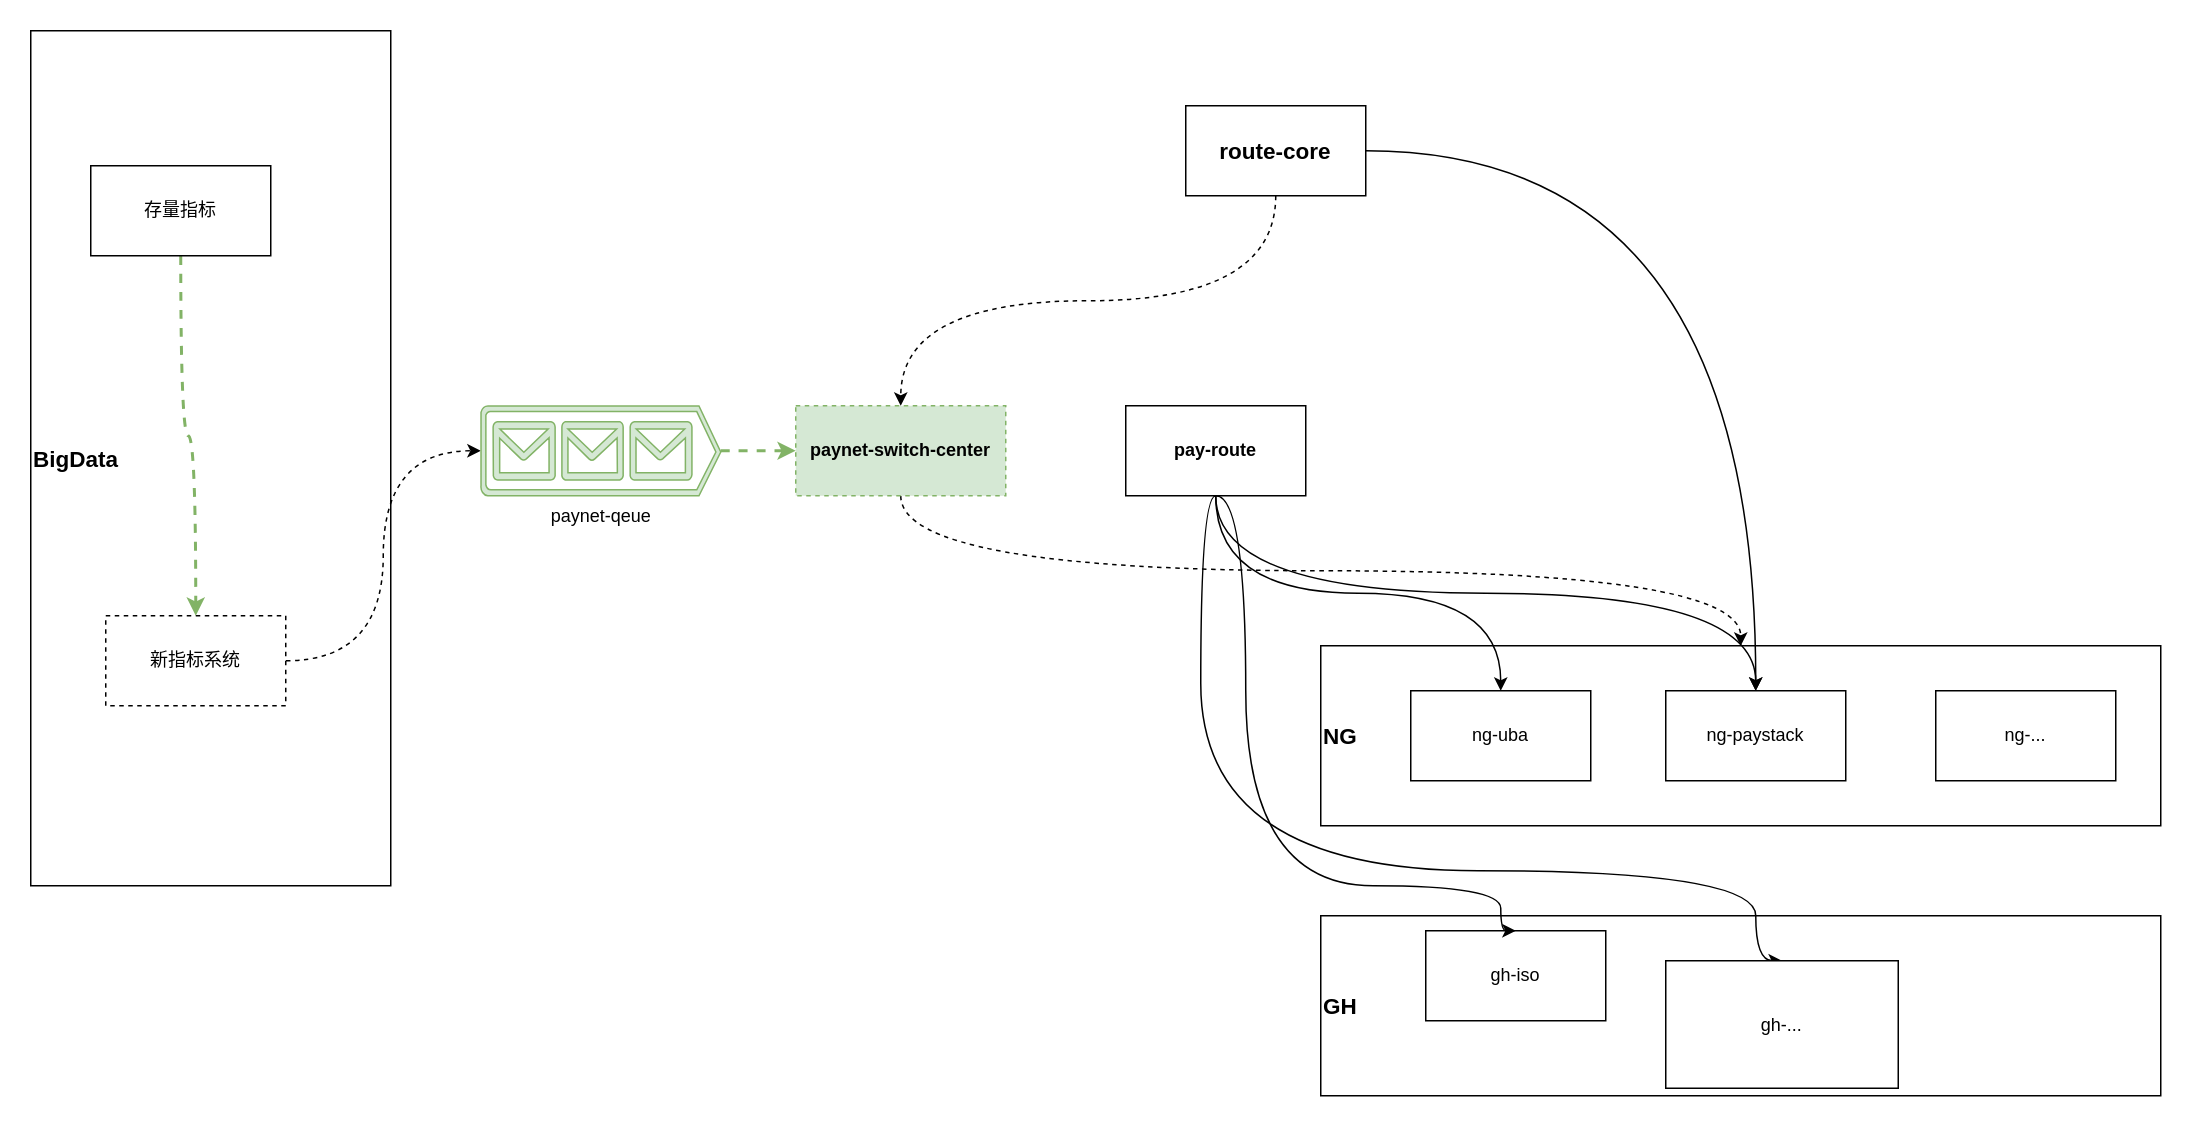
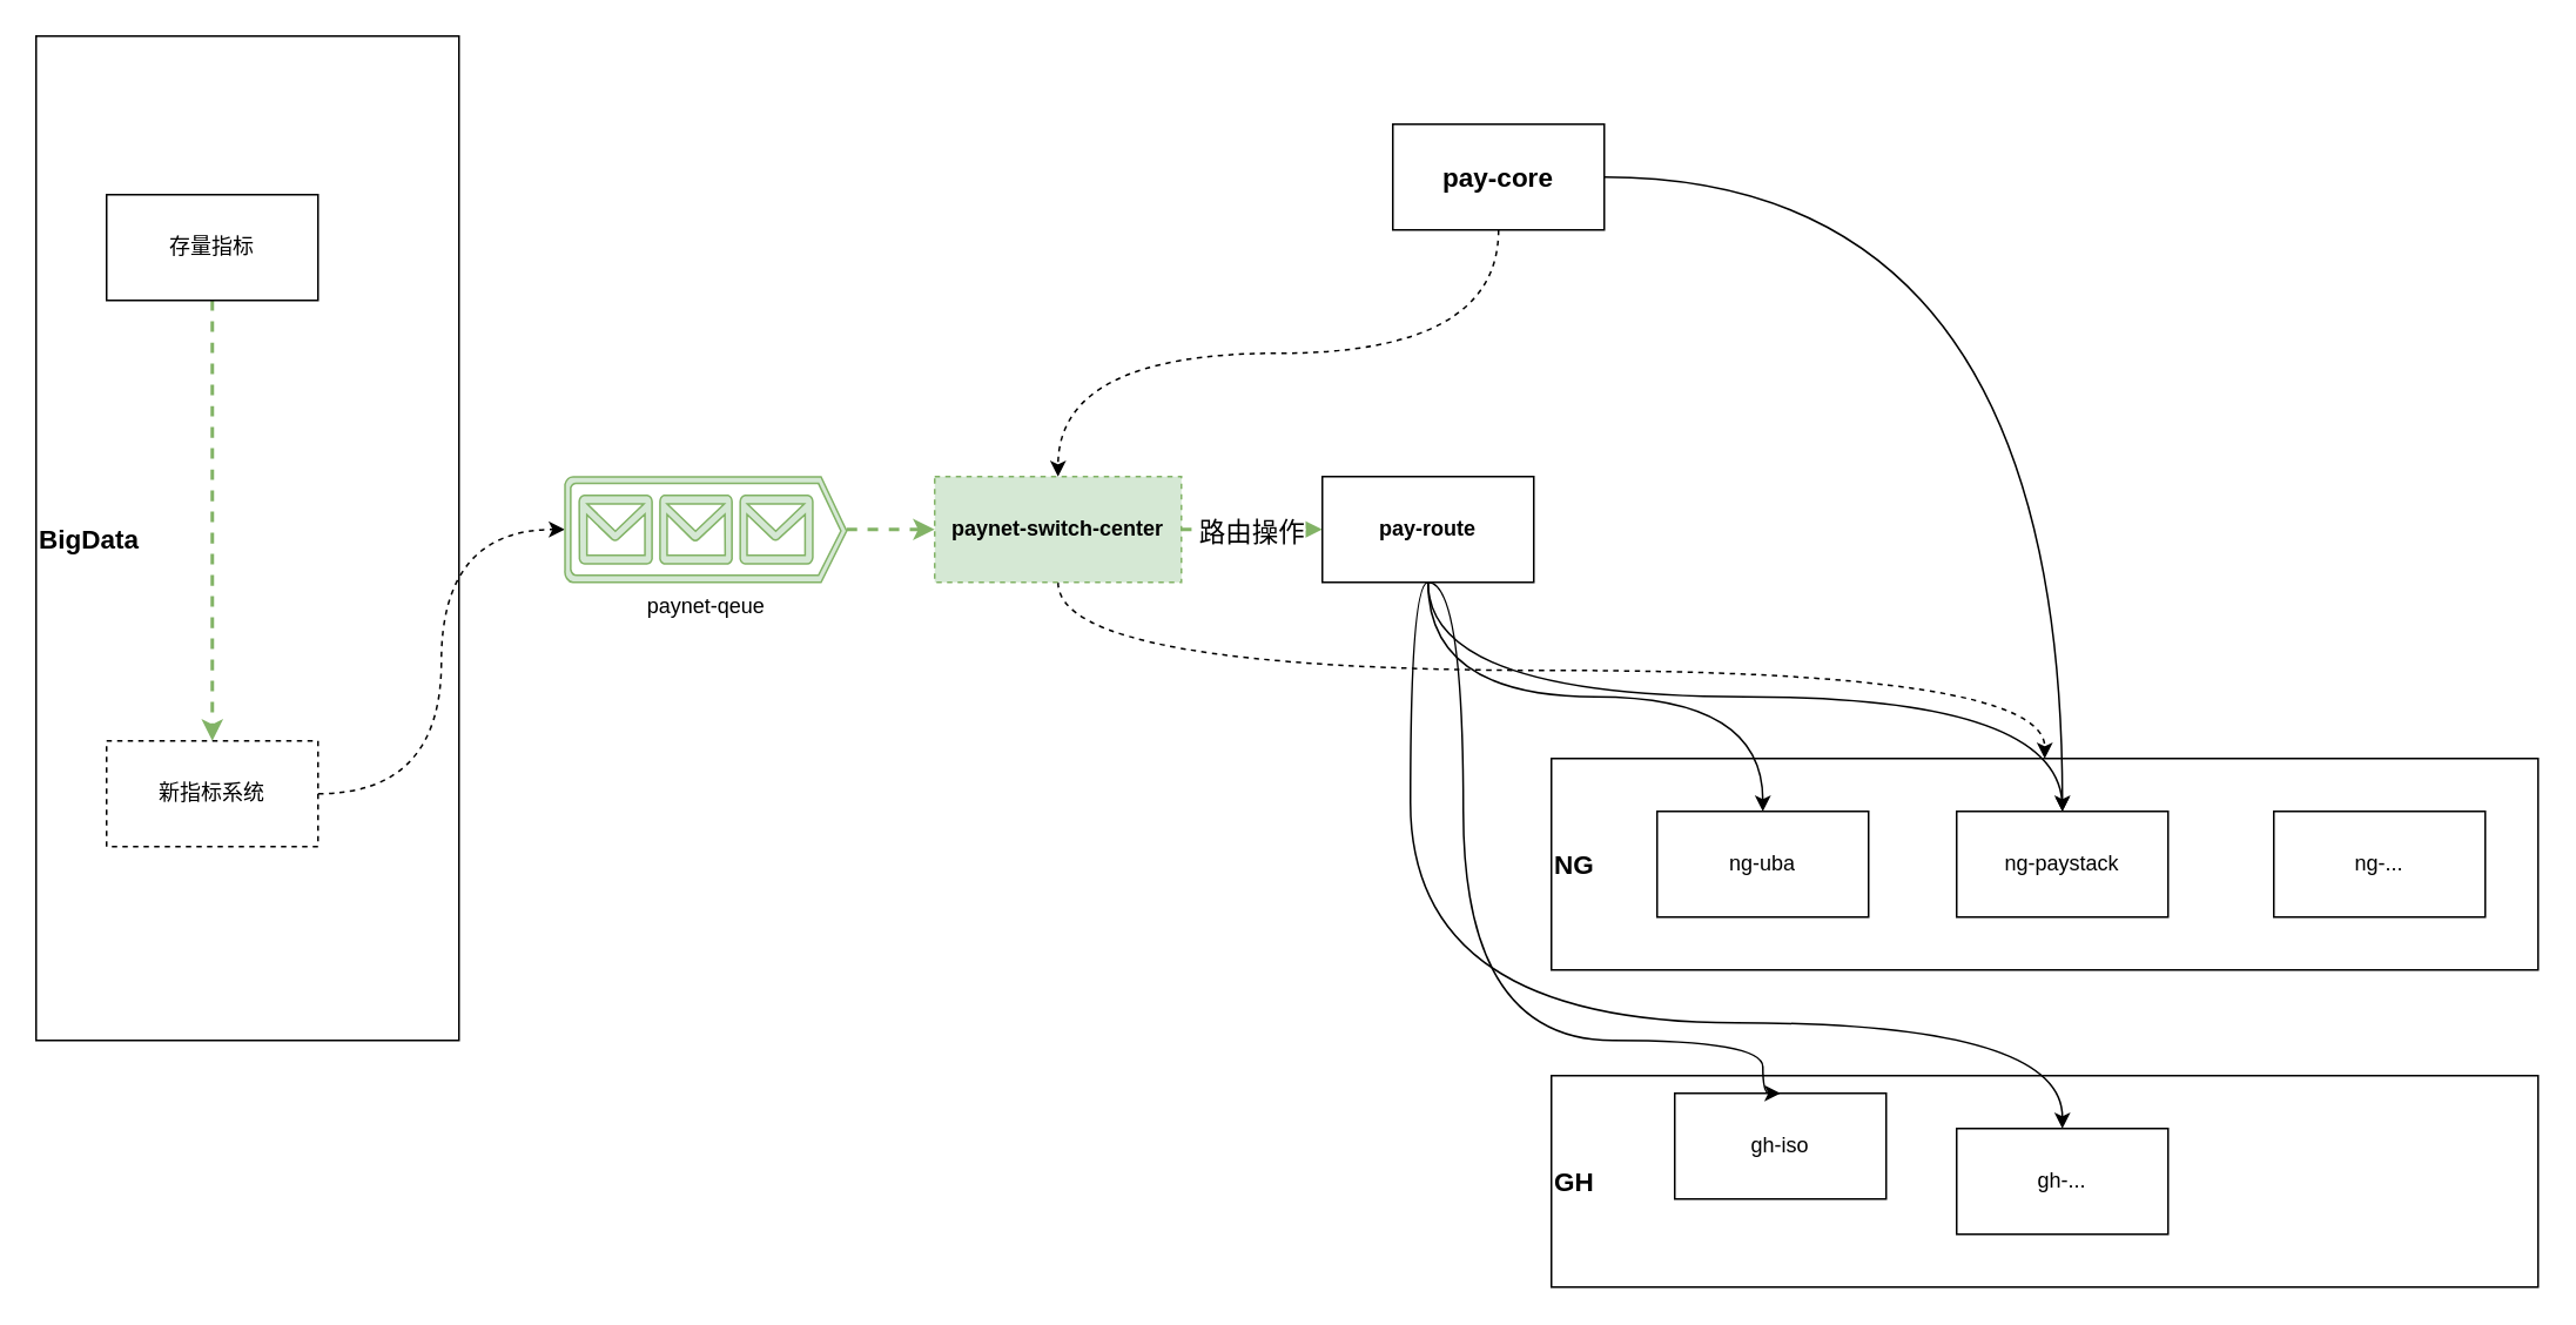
- <mxCell id="26" value="route-core" style="rounded=0;whiteSpace=wrap;html=1;fontSize=15;fontStyle=1" vertex="1" parent="1"><mxGeometry x="790" y="70" width="120" height="60" as="geometry" /></mxCell>
+ <mxCell id="26" value="pay-core" style="rounded=0;whiteSpace=wrap;html=1;fontSize=15;fontStyle=1" vertex="1" parent="1"><mxGeometry x="790" y="70" width="120" height="60" as="geometry" /></mxCell>
+ <mxCell id="9" style="edgeStyle=orthogonalEdgeStyle;curved=1;rounded=0;orthogonalLoop=1;jettySize=auto;html=1;entryX=0;entryY=0.5;entryDx=0;entryDy=0;fontSize=15;fillColor=#d5e8d4;strokeColor=#82b366;dashed=1;strokeWidth=2;" edge="1" parent="1" source="12" target="18"><mxGeometry relative="1" as="geometry" /></mxCell>
+ <mxCell id="10" value="路由操作" style="edgeLabel;html=1;align=center;verticalAlign=middle;resizable=0;points=[];fontSize=15;" vertex="1" connectable="0" parent="9"><mxGeometry x="-0.018" relative="1" as="geometry"><mxPoint as="offset" /></mxGeometry></mxCell>
- <mxCell id="16" style="edgeStyle=orthogonalEdgeStyle;curved=1;rounded=0;orthogonalLoop=1;jettySize=auto;html=1;entryX=0.5;entryY=0;entryDx=0;entryDy=0;fontSize=15;exitX=0.5;exitY=1;exitDx=0;exitDy=0;" edge="1" parent="1" source="18" target="20"><mxGeometry relative="1" as="geometry" /></mxCell>
+ <mxCell id="16" style="edgeStyle=orthogonalEdgeStyle;curved=1;rounded=0;orthogonalLoop=1;jettySize=auto;html=1;entryX=0.5;entryY=0;entryDx=0;entryDy=0;fontSize=15;exitX=0.5;exitY=1;exitDx=0;exitDy=0;endArrow=open;" edge="1" parent="1" source="18" target="20"><mxGeometry relative="1" as="geometry" /></mxCell>
- <mxCell id="8" value="新指标系统" style="rounded=0;whiteSpace=wrap;html=1;dashed=1;" vertex="1" parent="1"><mxGeometry x="70" y="410" width="120" height="60" as="geometry" /></mxCell>
+ <mxCell id="8" value="新指标系统" style="rounded=0;whiteSpace=wrap;html=1;dashed=1;" vertex="1" parent="1"><mxGeometry x="60" y="420" width="120" height="60" as="geometry" /></mxCell>
- <mxCell id="23" value="gh-..." style="rounded=0;whiteSpace=wrap;html=1;" vertex="1" parent="1"><mxGeometry x="1110" y="640" width="155" height="85" as="geometry" /></mxCell>
+ <mxCell id="23" value="gh-..." style="rounded=0;whiteSpace=wrap;html=1;" vertex="1" parent="1"><mxGeometry x="1110" y="640" width="120" height="60" as="geometry" /></mxCell>
